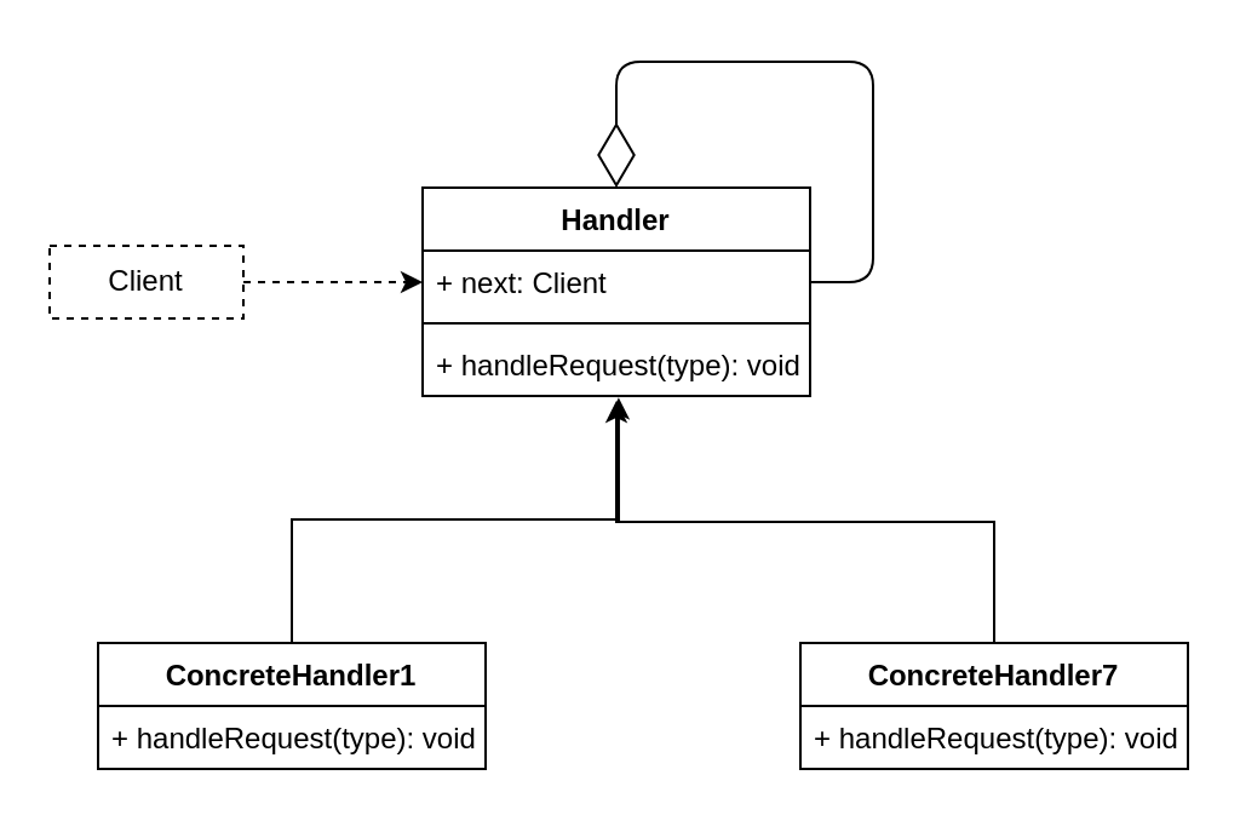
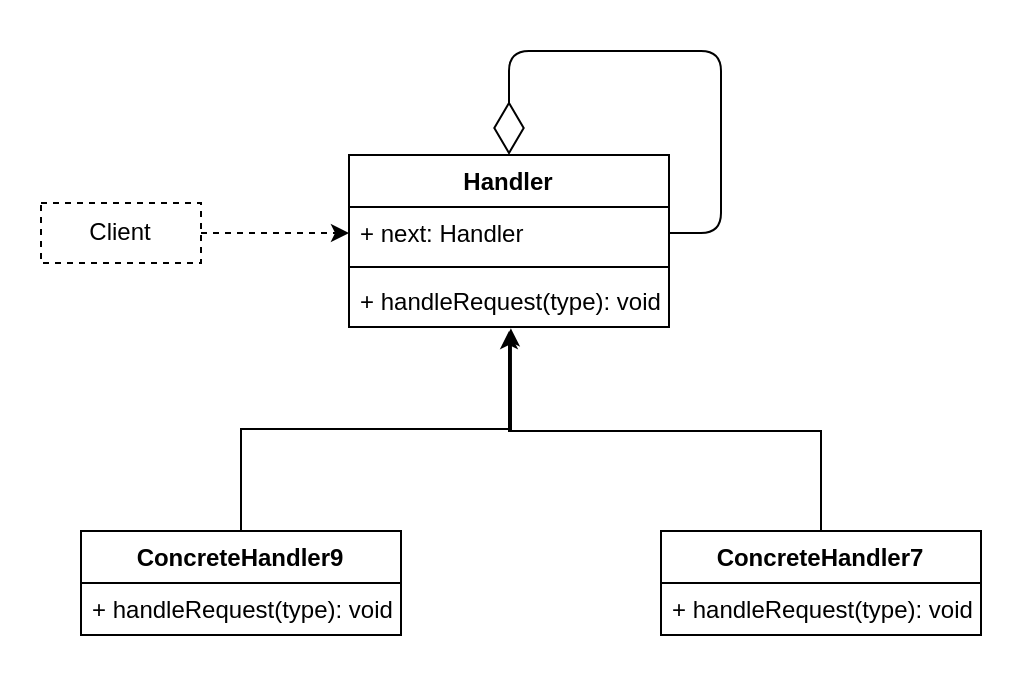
- <mxCell id="5" value="+ next: Client" style="text;strokeColor=none;fillColor=none;align=left;verticalAlign=top;spacingLeft=4;spacingRight=4;overflow=hidden;rotatable=0;points=[[0,0.5],[1,0.5]];portConstraint=eastwest;" vertex="1" parent="4"><mxGeometry y="26" width="160" height="26" as="geometry" /></mxCell>
+ <mxCell id="5" value="+ next: Handler" style="text;strokeColor=none;fillColor=none;align=left;verticalAlign=top;spacingLeft=4;spacingRight=4;overflow=hidden;rotatable=0;points=[[0,0.5],[1,0.5]];portConstraint=eastwest;" vertex="1" parent="4"><mxGeometry y="26" width="160" height="26" as="geometry" /></mxCell>
- <mxCell id="10" value="ConcreteHandler1" style="swimlane;fontStyle=1;align=center;verticalAlign=top;childLayout=stackLayout;horizontal=1;startSize=26;horizontalStack=0;resizeParent=1;resizeParentMax=0;resizeLast=0;collapsible=1;marginBottom=0;" vertex="1" parent="1"><mxGeometry x="40" y="208" width="160" height="52" as="geometry" /></mxCell>
+ <mxCell id="10" value="ConcreteHandler9" style="swimlane;fontStyle=1;align=center;verticalAlign=top;childLayout=stackLayout;horizontal=1;startSize=26;horizontalStack=0;resizeParent=1;resizeParentMax=0;resizeLast=0;collapsible=1;marginBottom=0;" vertex="1" parent="1"><mxGeometry x="40" y="208" width="160" height="52" as="geometry" /></mxCell>
